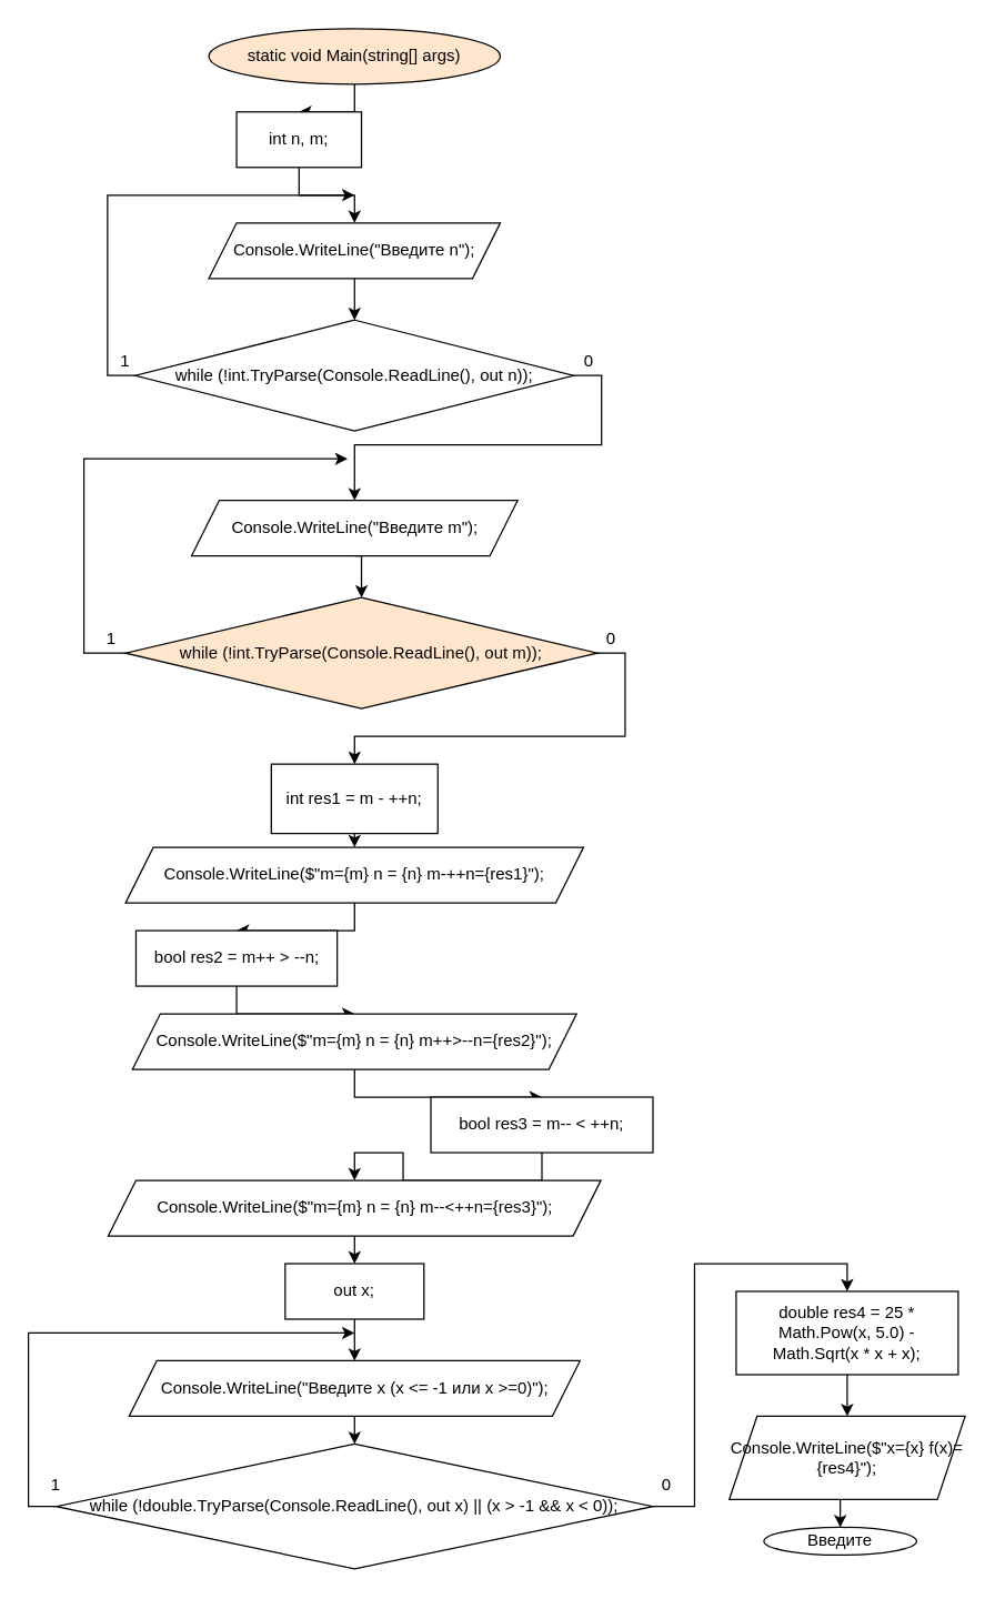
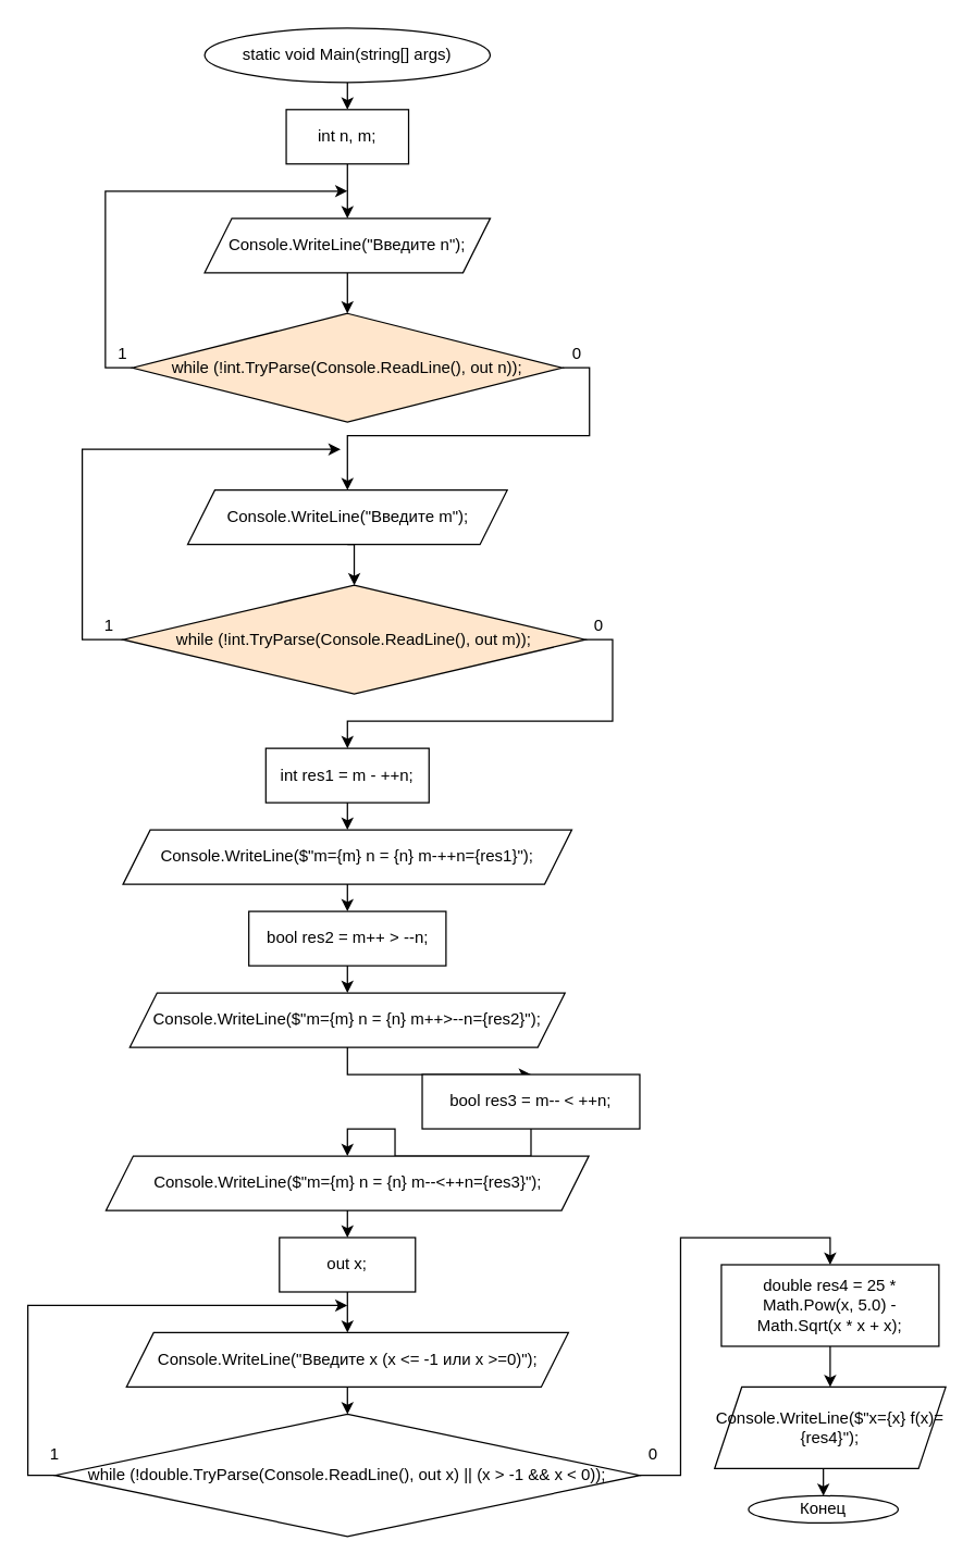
- <mxCell id="3" value="static void Main(string[] args)" style="ellipse;whiteSpace=wrap;html=1;fillColor=#ffe6cc;" parent="1" vertex="1"><mxGeometry x="150" width="210" height="40" as="geometry" y="20" /></mxCell>
+ <mxCell id="3" value="static void Main(string[] args)" style="ellipse;whiteSpace=wrap;html=1;" parent="1" vertex="1"><mxGeometry x="150" width="210" height="40" as="geometry" y="20" /></mxCell>
- <mxCell id="5" value="int n, m;" style="rounded=0;whiteSpace=wrap;html=1;" parent="1" vertex="1"><mxGeometry x="170" y="80" width="90" height="40" as="geometry" /></mxCell>
+ <mxCell id="5" value="int n, m;" style="rounded=0;whiteSpace=wrap;html=1;" parent="1" vertex="1"><mxGeometry x="210" y="80" width="90" height="40" as="geometry" /></mxCell>
- <mxCell id="10" value="while (!int.TryParse(Console.ReadLine(), out n));" style="rhombus;whiteSpace=wrap;html=1;" parent="1" vertex="1"><mxGeometry x="97" y="230" width="316" height="80" as="geometry" /></mxCell>
+ <mxCell id="10" value="while (!int.TryParse(Console.ReadLine(), out n));" style="rhombus;whiteSpace=wrap;html=1;fillColor=#ffe6cc;" parent="1" vertex="1"><mxGeometry x="97" y="230" width="316" height="80" as="geometry" /></mxCell>
- <mxCell id="17" value="int res1 = m - ++n;" style="rounded=0;whiteSpace=wrap;html=1;" parent="1" vertex="1"><mxGeometry x="195" y="550" width="120" height="50" as="geometry" /></mxCell>
+ <mxCell id="17" value="int res1 = m - ++n;" style="rounded=0;whiteSpace=wrap;html=1;" parent="1" vertex="1"><mxGeometry x="195" y="550" width="120" height="40" as="geometry" /></mxCell>
- <mxCell id="21" value="bool res2 = m++ &amp;gt; --n;" style="rounded=0;whiteSpace=wrap;html=1;" parent="1" vertex="1"><mxGeometry x="97.5" y="670" width="145" height="40" as="geometry" /></mxCell>
+ <mxCell id="21" value="bool res2 = m++ &amp;gt; --n;" style="rounded=0;whiteSpace=wrap;html=1;" parent="1" vertex="1"><mxGeometry x="182.5" y="670" width="145" height="40" as="geometry" /></mxCell>
- <mxCell id="39" value="Введите" style="ellipse;whiteSpace=wrap;html=1;" parent="1" vertex="1"><mxGeometry x="550" y="1100" width="110" height="20" as="geometry" /></mxCell>
+ <mxCell id="39" value="Конец" style="ellipse;whiteSpace=wrap;html=1;" parent="1" vertex="1"><mxGeometry x="550" y="1100" width="110" height="20" as="geometry" /></mxCell>
